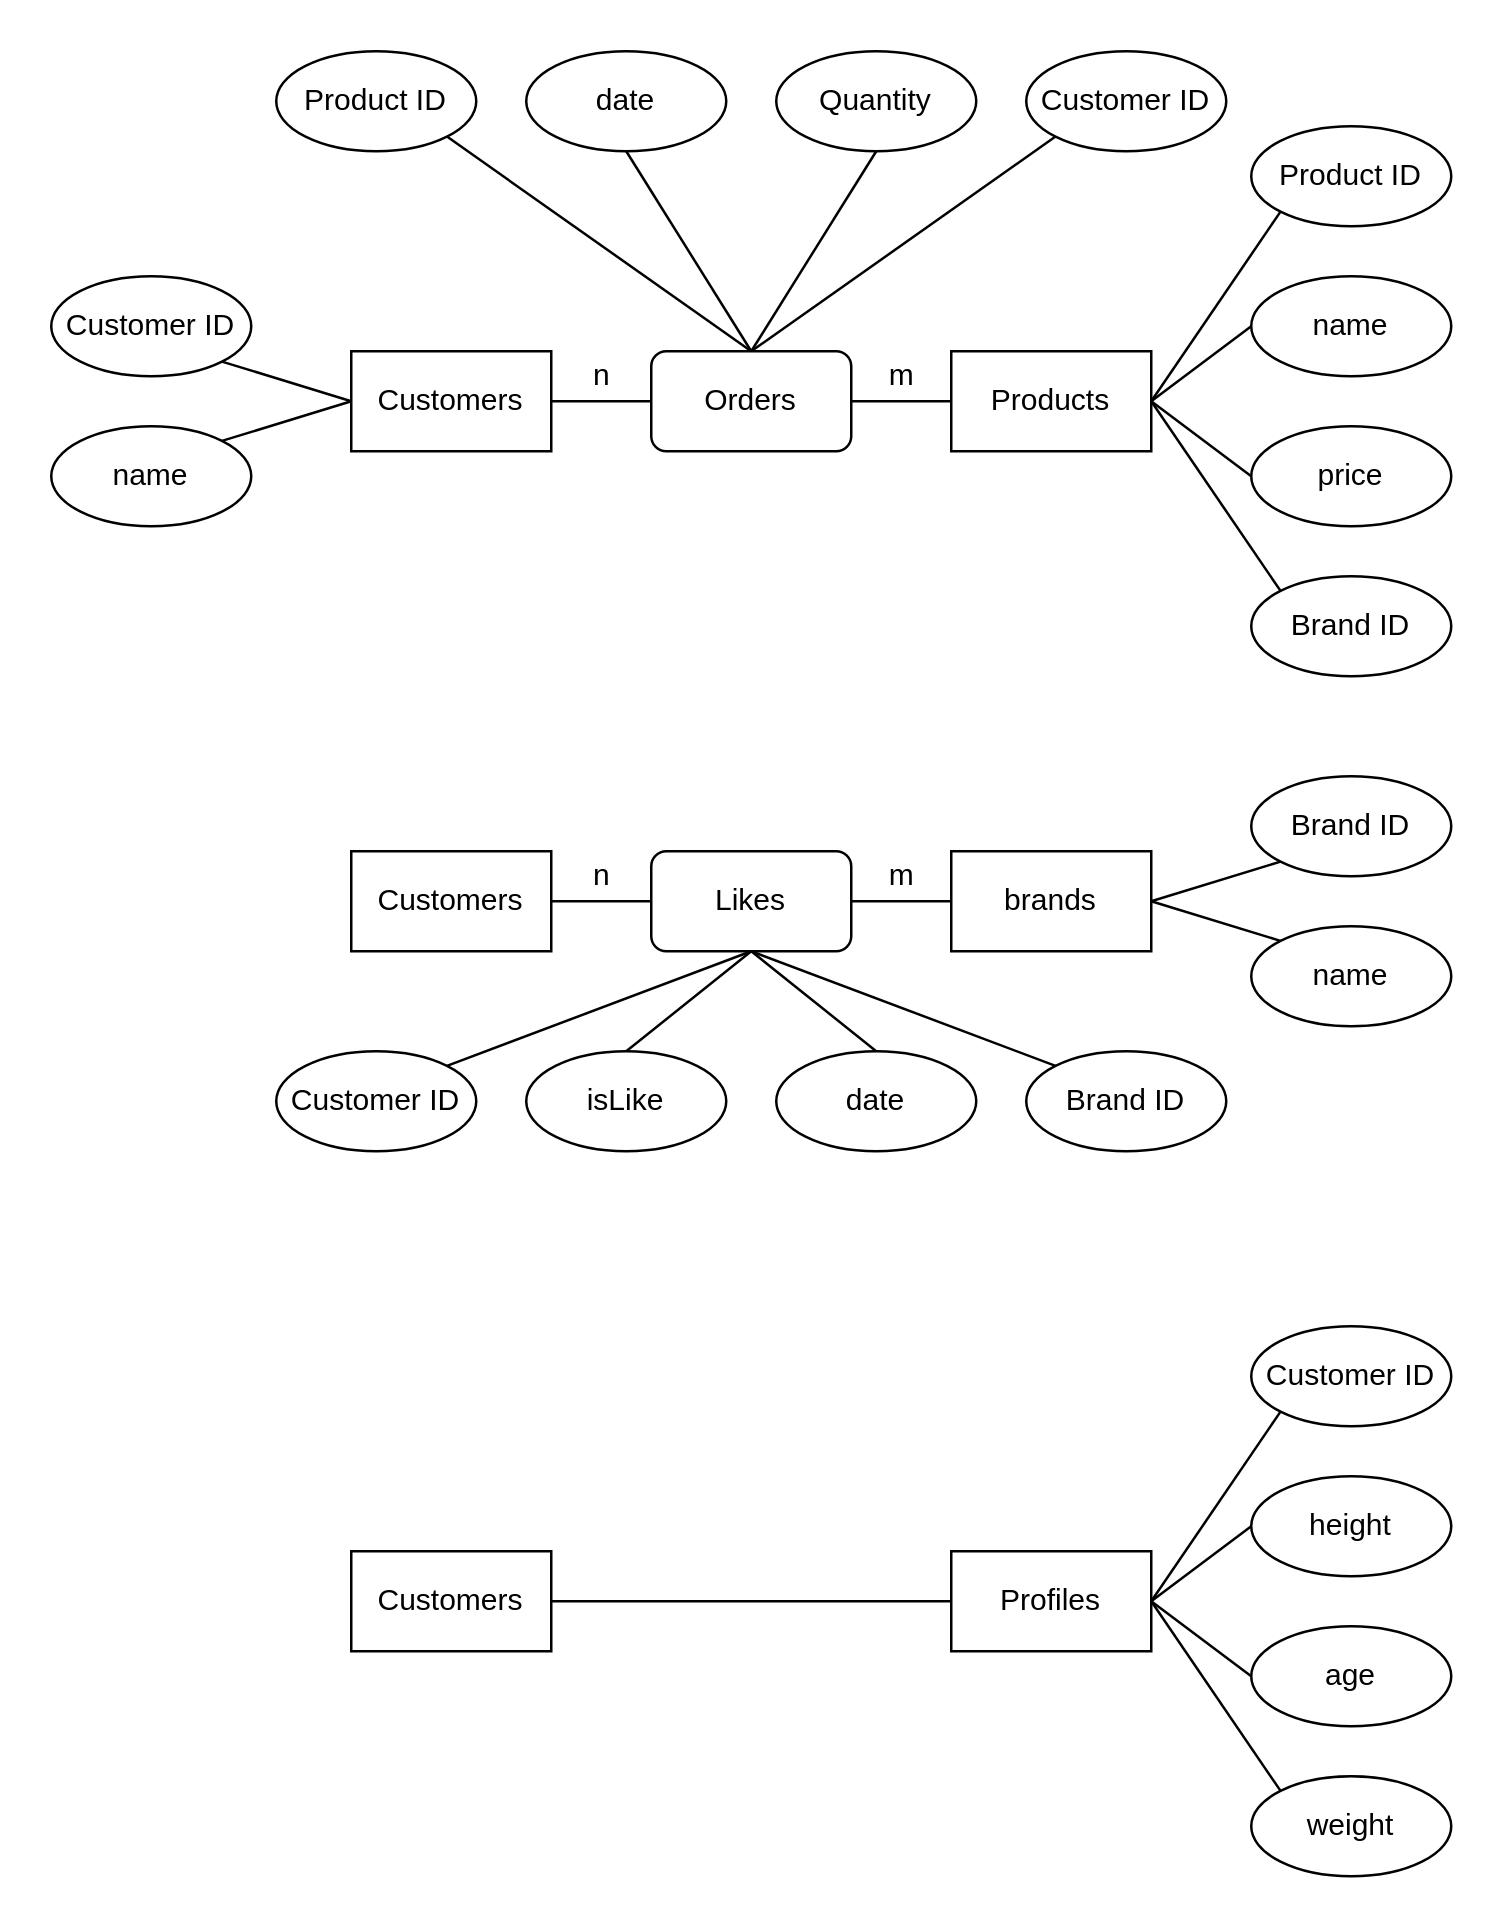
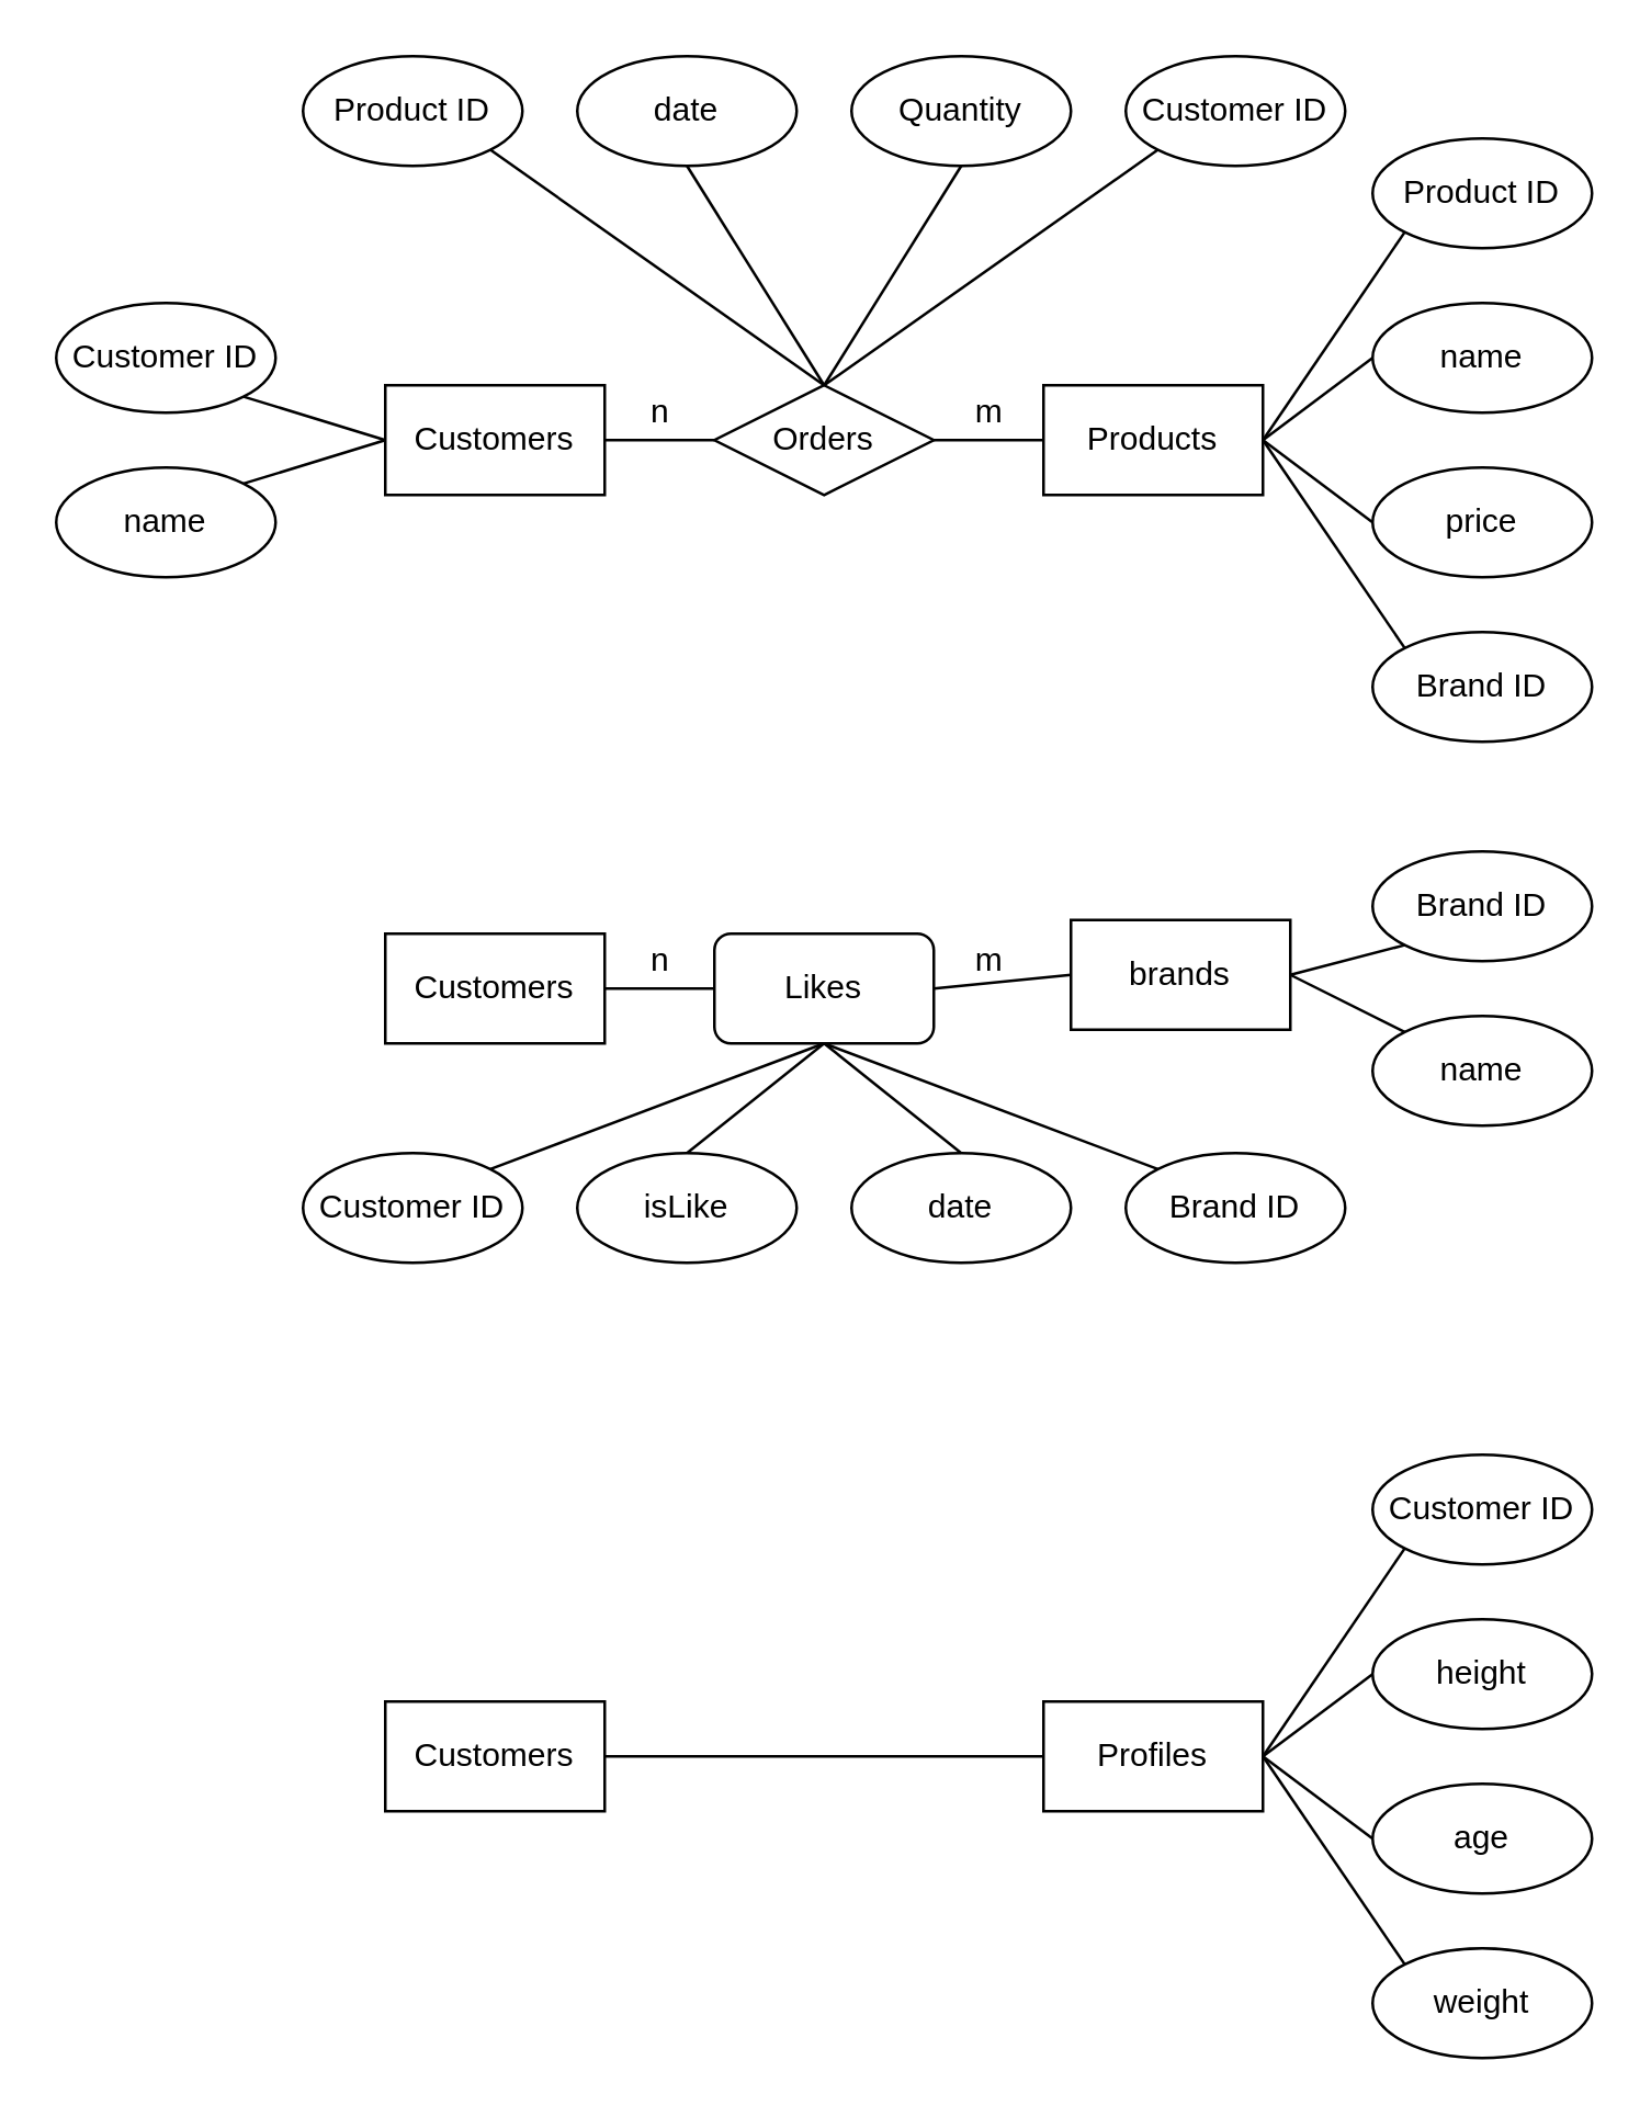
- <mxCell id="3" value="Orders" style="whiteSpace=wrap;html=1;rounded=1;" vertex="1" parent="1"><mxGeometry x="260" y="140" width="80" height="40" as="geometry" /></mxCell>
+ <mxCell id="3" value="Orders" style="rhombus;whiteSpace=wrap;html=1;" vertex="1" parent="1"><mxGeometry x="260" y="140" width="80" height="40" as="geometry" /></mxCell>
- <mxCell id="30" value="brands" style="rounded=0;whiteSpace=wrap;html=1;" vertex="1" parent="1"><mxGeometry x="380" y="340" width="80" height="40" as="geometry" /></mxCell>
+ <mxCell id="30" value="brands" style="rounded=0;whiteSpace=wrap;html=1;" vertex="1" parent="1"><mxGeometry x="390" y="335" width="80" height="40" as="geometry" /></mxCell>
